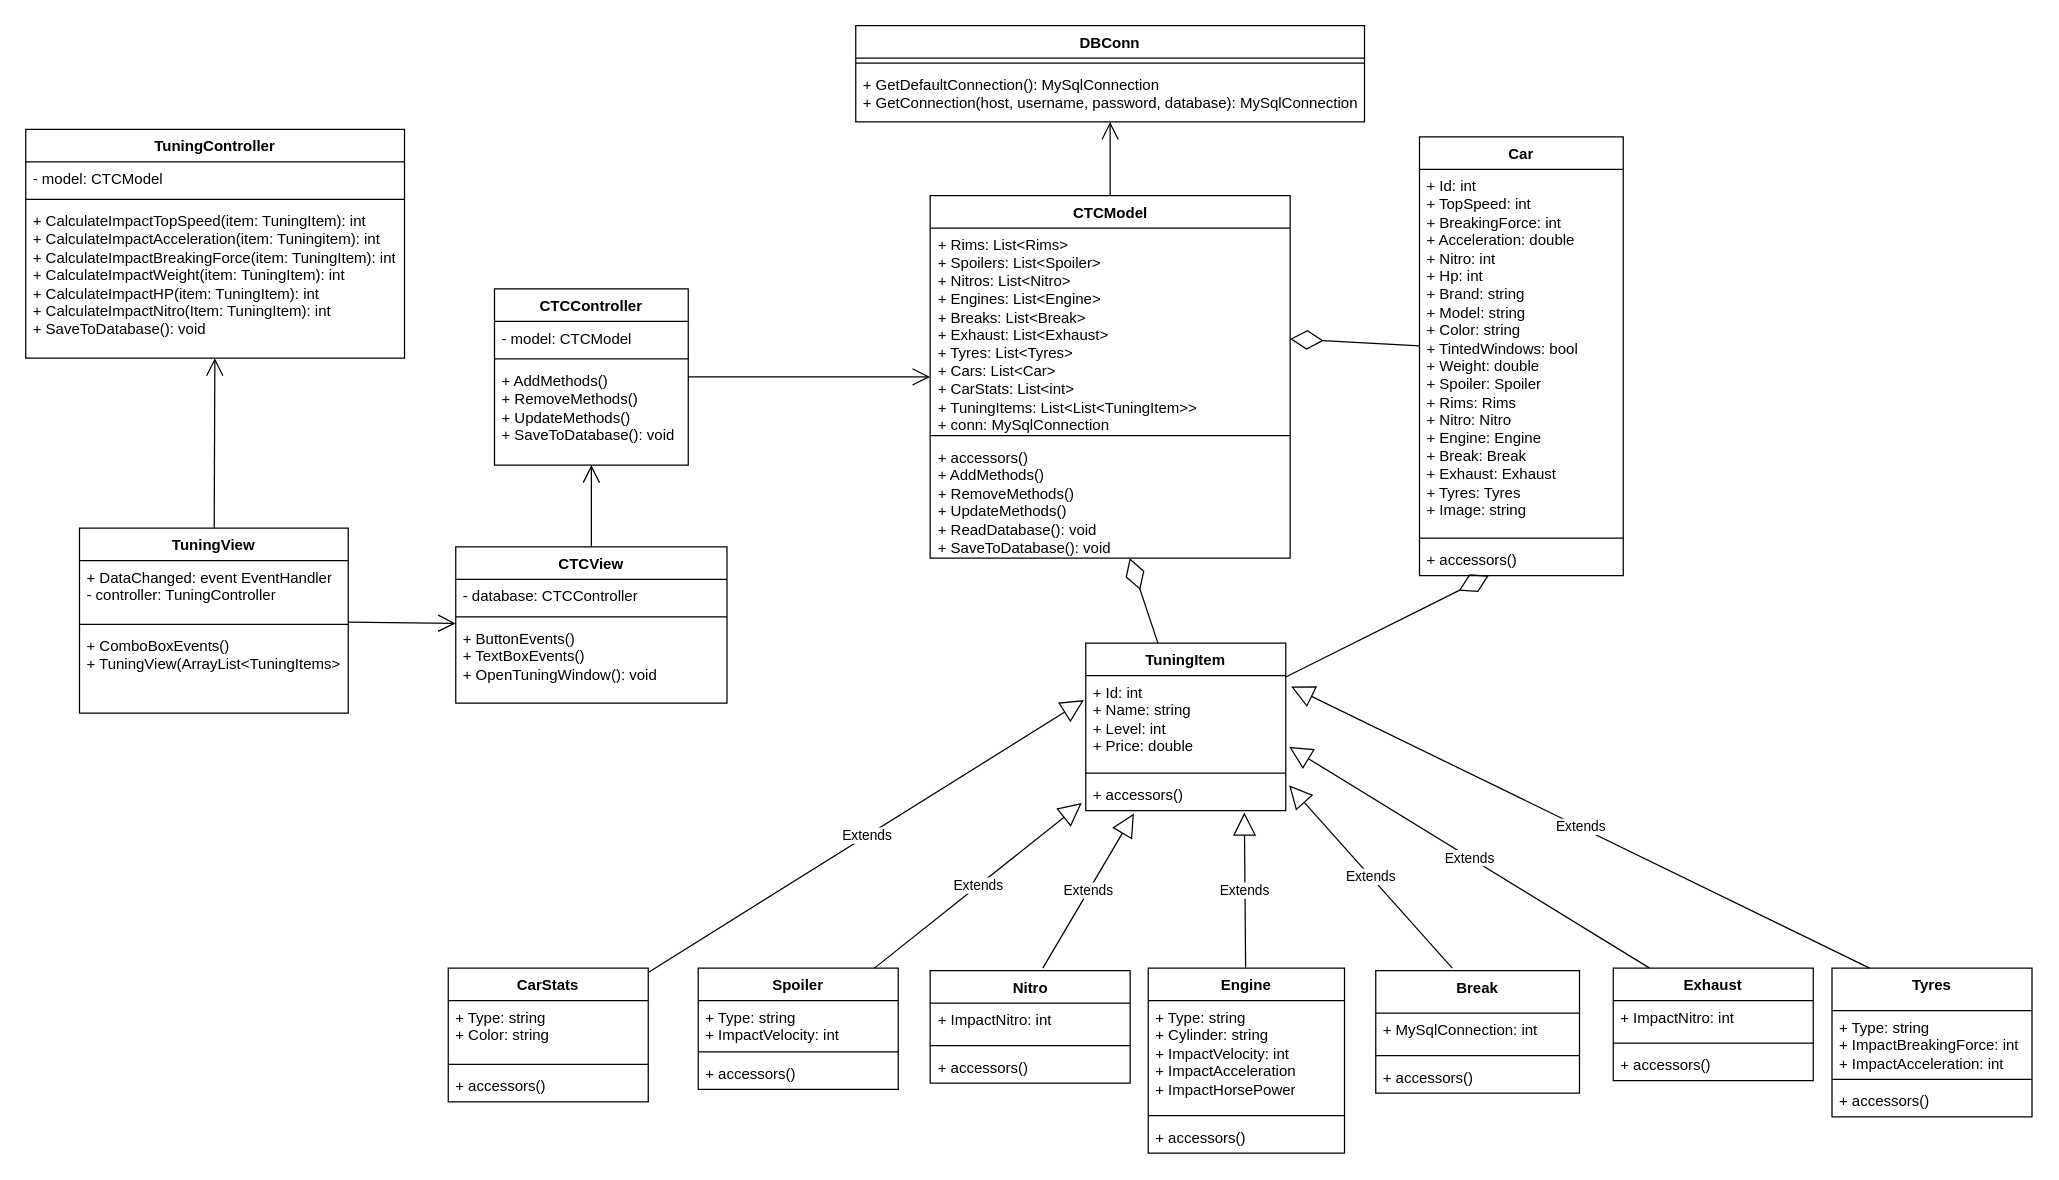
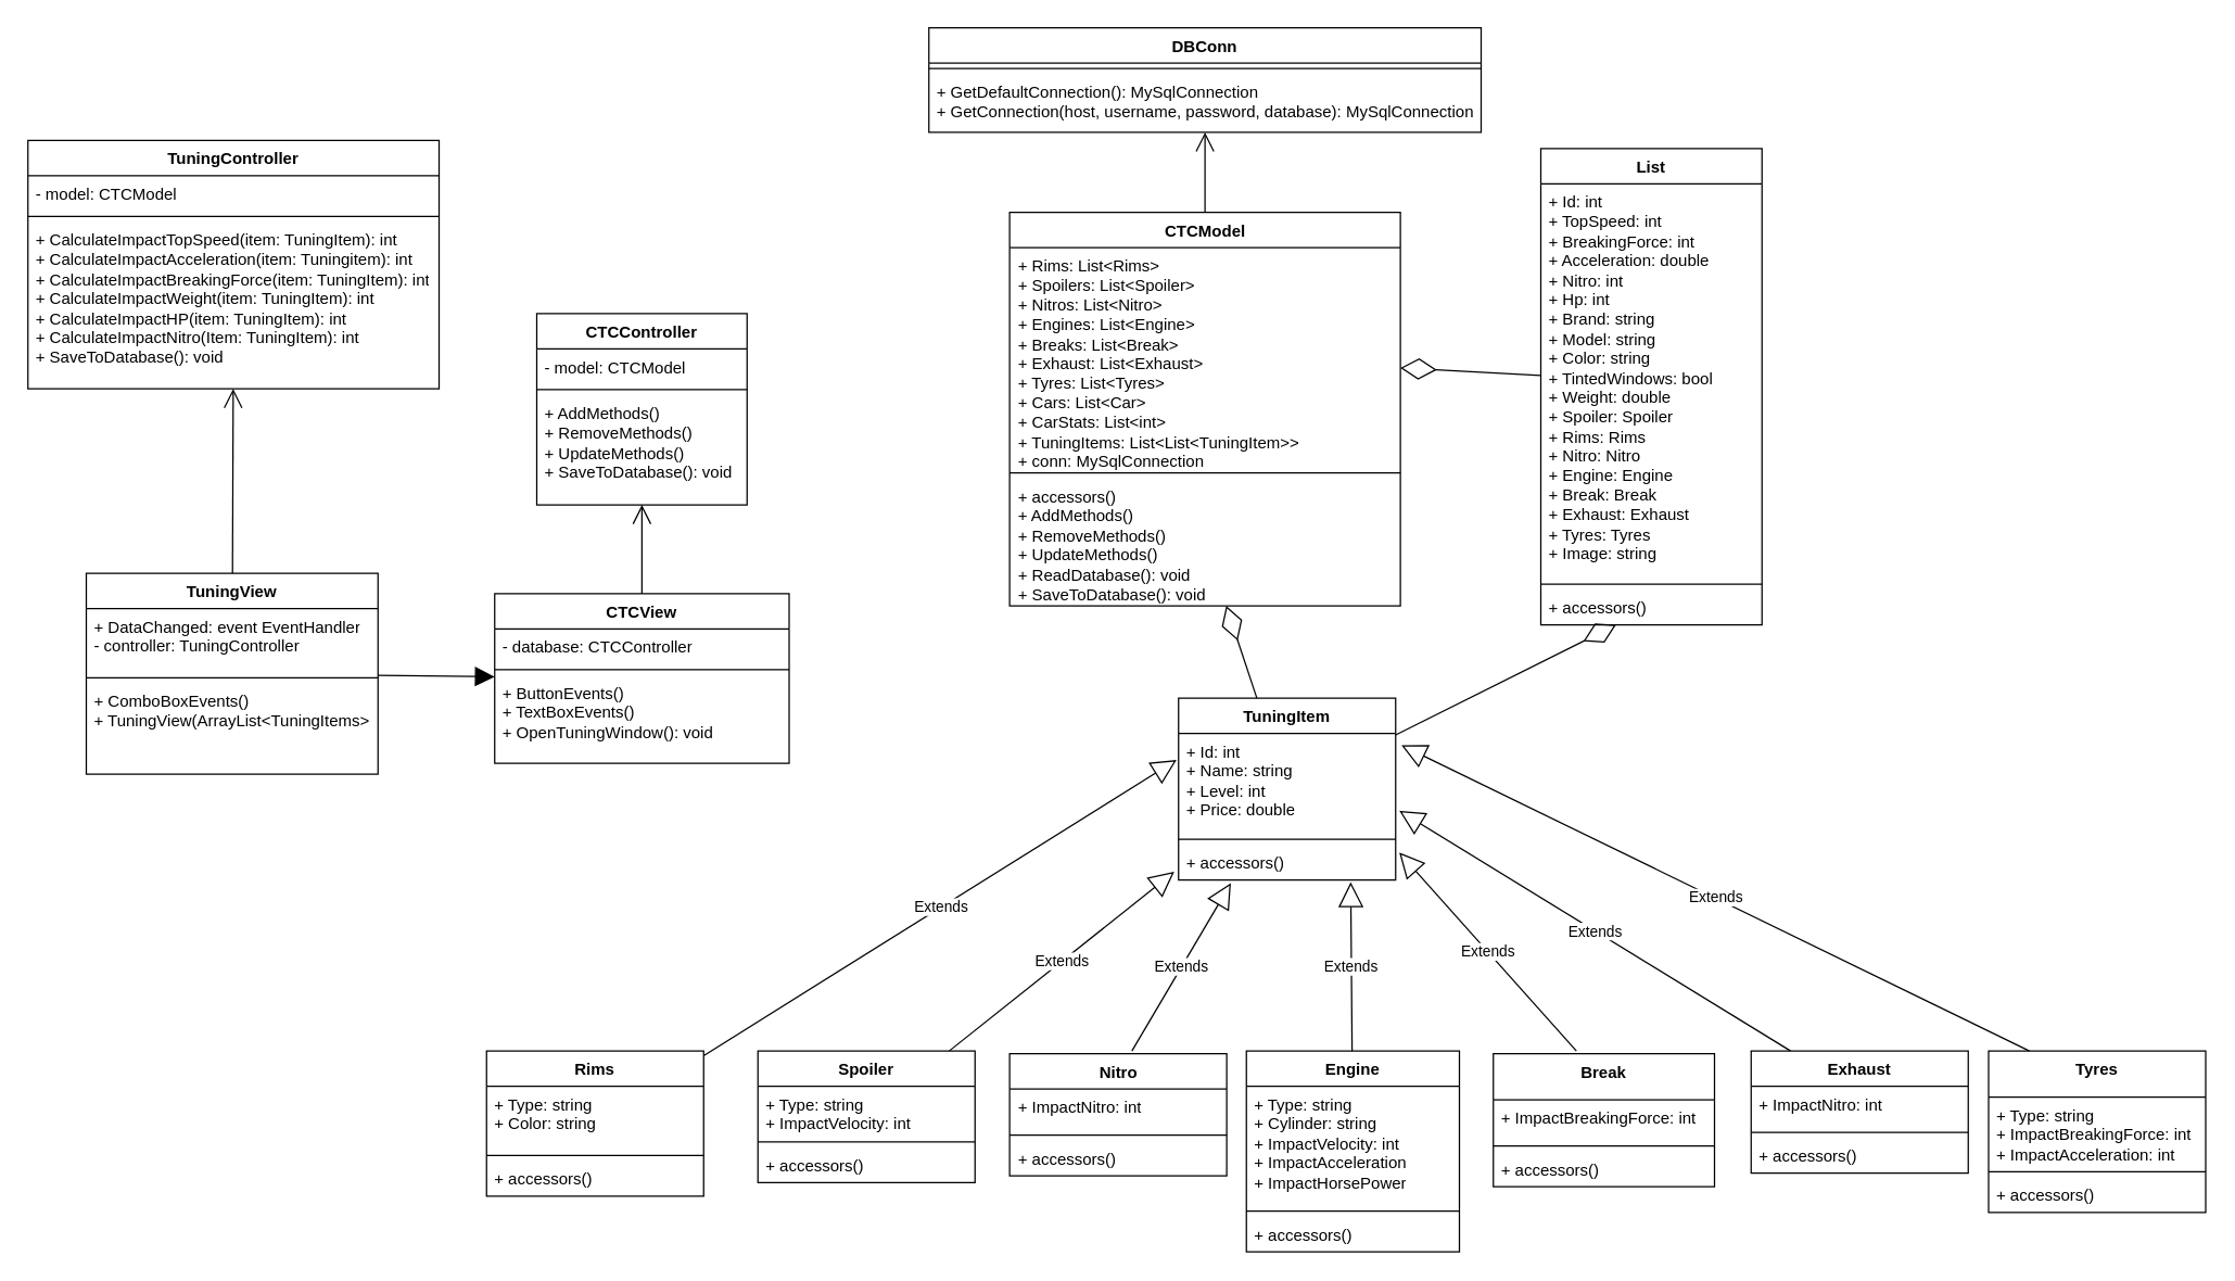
- <mxCell id="29" value="Car" style="swimlane;fontStyle=1;align=center;verticalAlign=top;childLayout=stackLayout;horizontal=1;startSize=26;horizontalStack=0;resizeParent=1;resizeParentMax=0;resizeLast=0;collapsible=1;marginBottom=0;whiteSpace=wrap;html=1;" parent="1" vertex="1"><mxGeometry x="1135" y="109" width="163" height="351" as="geometry" /></mxCell>
+ <mxCell id="29" value="List" style="swimlane;fontStyle=1;align=center;verticalAlign=top;childLayout=stackLayout;horizontal=1;startSize=26;horizontalStack=0;resizeParent=1;resizeParentMax=0;resizeLast=0;collapsible=1;marginBottom=0;whiteSpace=wrap;html=1;" parent="1" vertex="1"><mxGeometry x="1135" y="109" width="163" height="351" as="geometry" /></mxCell>
- <mxCell id="61" value="" style="endArrow=open;endFill=1;endSize=12;html=1;rounded=0;" parent="1" source="33" target="41" edge="1"><mxGeometry width="160" relative="1" as="geometry"><mxPoint x="670" y="324.5" as="sourcePoint" /><mxPoint x="670" y="221.5" as="targetPoint" /></mxGeometry></mxCell>
- <mxCell id="62" value="" style="endArrow=open;endFill=1;endSize=12;html=1;rounded=0;" parent="1" source="49" target="37" edge="1"><mxGeometry width="160" relative="1" as="geometry"><mxPoint x="293" y="426" as="sourcePoint" /><mxPoint x="293" y="290" as="targetPoint" /></mxGeometry></mxCell>
+ <mxCell id="62" value="" style="endArrow=block;endFill=1;endSize=12;html=1;rounded=0;" parent="1" source="49" target="37" edge="1"><mxGeometry width="160" relative="1" as="geometry"><mxPoint x="293" y="426" as="sourcePoint" /><mxPoint x="293" y="290" as="targetPoint" /></mxGeometry></mxCell>
- <mxCell id="14" value="CarStats" style="swimlane;fontStyle=1;align=center;verticalAlign=top;childLayout=stackLayout;horizontal=1;startSize=26;horizontalStack=0;resizeParent=1;resizeParentMax=0;resizeLast=0;collapsible=1;marginBottom=0;whiteSpace=wrap;html=1;" parent="1" vertex="1"><mxGeometry x="358" y="774" width="160" height="107" as="geometry" /></mxCell>
+ <mxCell id="14" value="Rims" style="swimlane;fontStyle=1;align=center;verticalAlign=top;childLayout=stackLayout;horizontal=1;startSize=26;horizontalStack=0;resizeParent=1;resizeParentMax=0;resizeLast=0;collapsible=1;marginBottom=0;whiteSpace=wrap;html=1;" parent="1" vertex="1"><mxGeometry x="358" y="774" width="160" height="107" as="geometry" /></mxCell>
- <mxCell id="73" value="+ MySqlConnection: int" style="text;strokeColor=none;fillColor=none;align=left;verticalAlign=top;spacingLeft=4;spacingRight=4;overflow=hidden;rotatable=0;points=[[0,0.5],[1,0.5]];portConstraint=eastwest;whiteSpace=wrap;html=1;" parent="72" vertex="1"><mxGeometry y="34" width="163" height="30" as="geometry" /></mxCell>
+ <mxCell id="73" value="+ ImpactBreakingForce: int" style="text;strokeColor=none;fillColor=none;align=left;verticalAlign=top;spacingLeft=4;spacingRight=4;overflow=hidden;rotatable=0;points=[[0,0.5],[1,0.5]];portConstraint=eastwest;whiteSpace=wrap;html=1;" parent="72" vertex="1"><mxGeometry y="34" width="163" height="30" as="geometry" /></mxCell>
